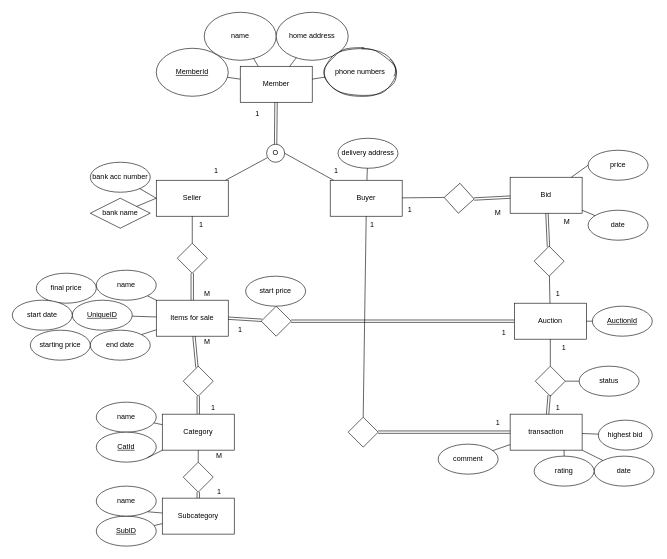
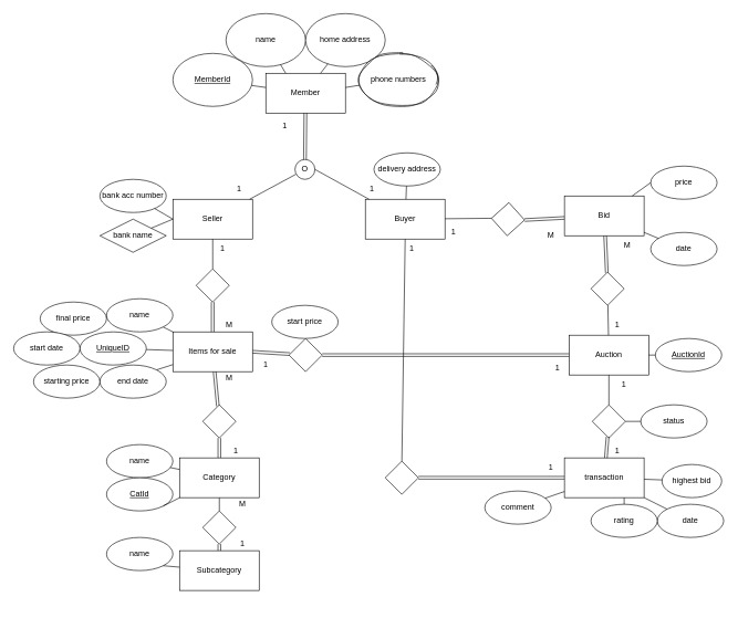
- <mxCell id="77" value="" style="endArrow=none;html=1;rounded=0;" edge="1" parent="1" source="24" target="23"><mxGeometry width="50" height="50" relative="1" as="geometry"><mxPoint x="280" y="865" as="sourcePoint" /><mxPoint x="256" y="862" as="targetPoint" /></mxGeometry></mxCell>
- <mxCell id="24" value="&lt;u&gt;SubID&lt;/u&gt;" style="ellipse;whiteSpace=wrap;html=1;" vertex="1" parent="1"><mxGeometry x="160" y="860" width="100" height="50" as="geometry" /></mxCell>
